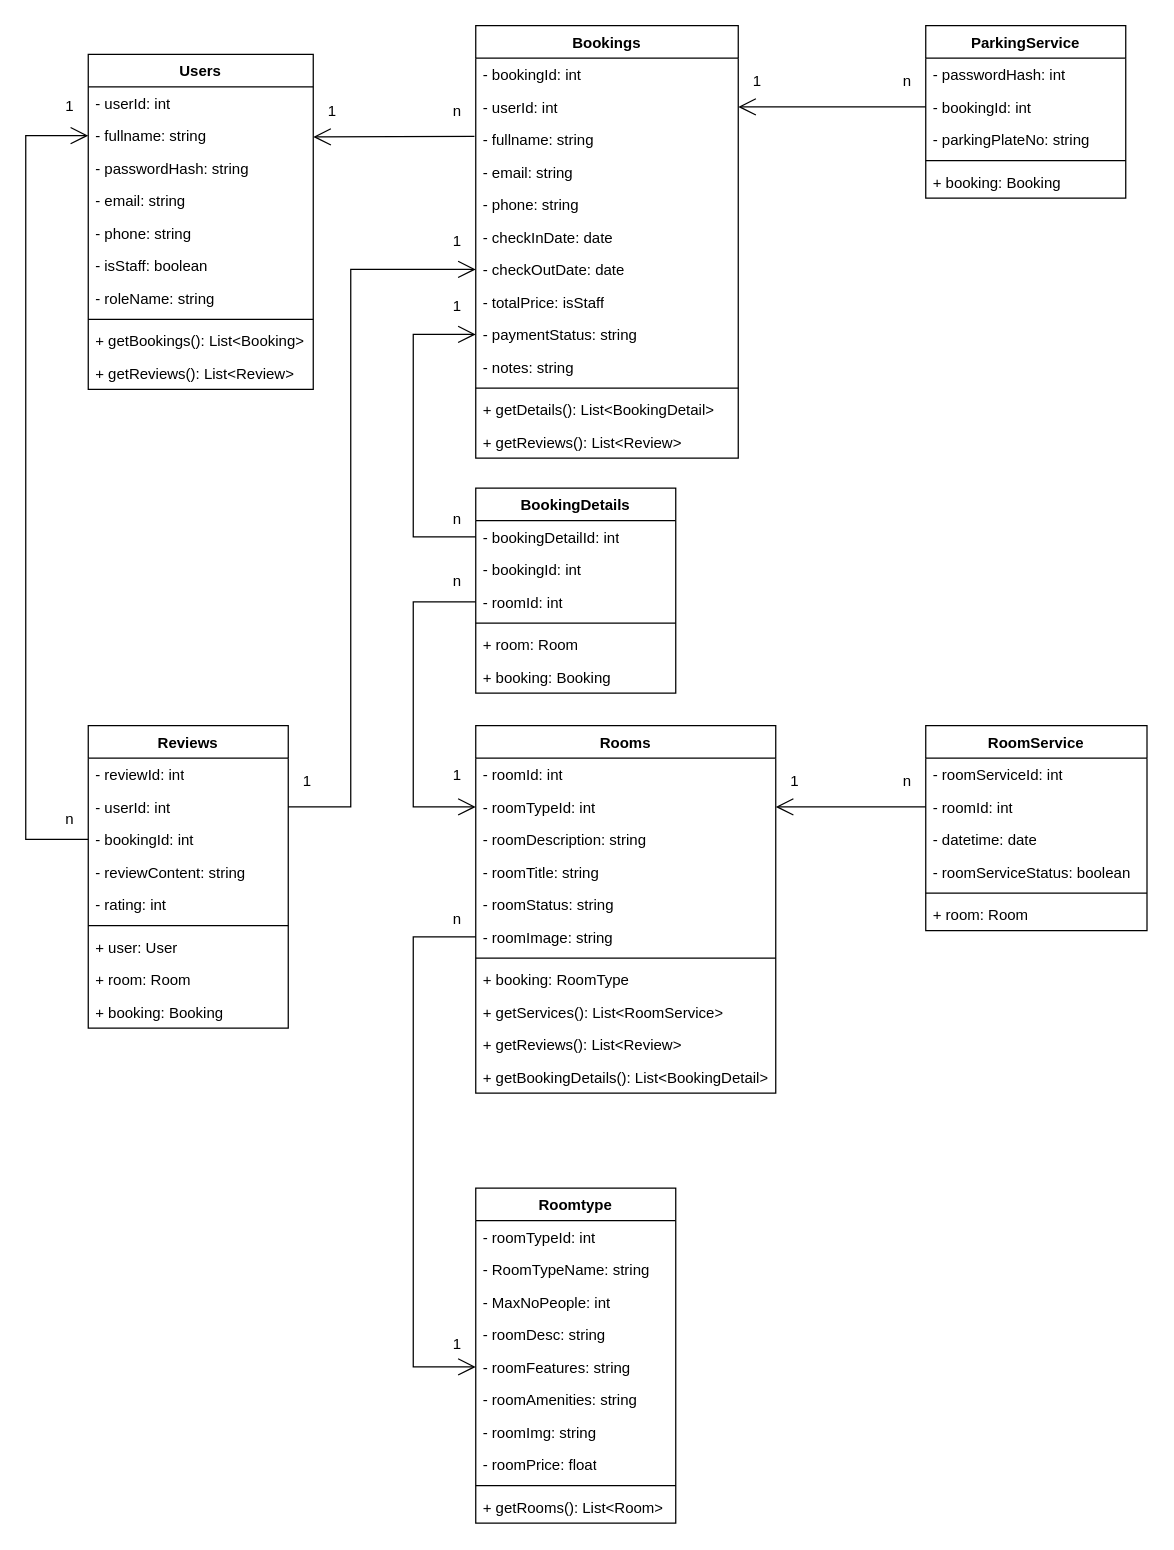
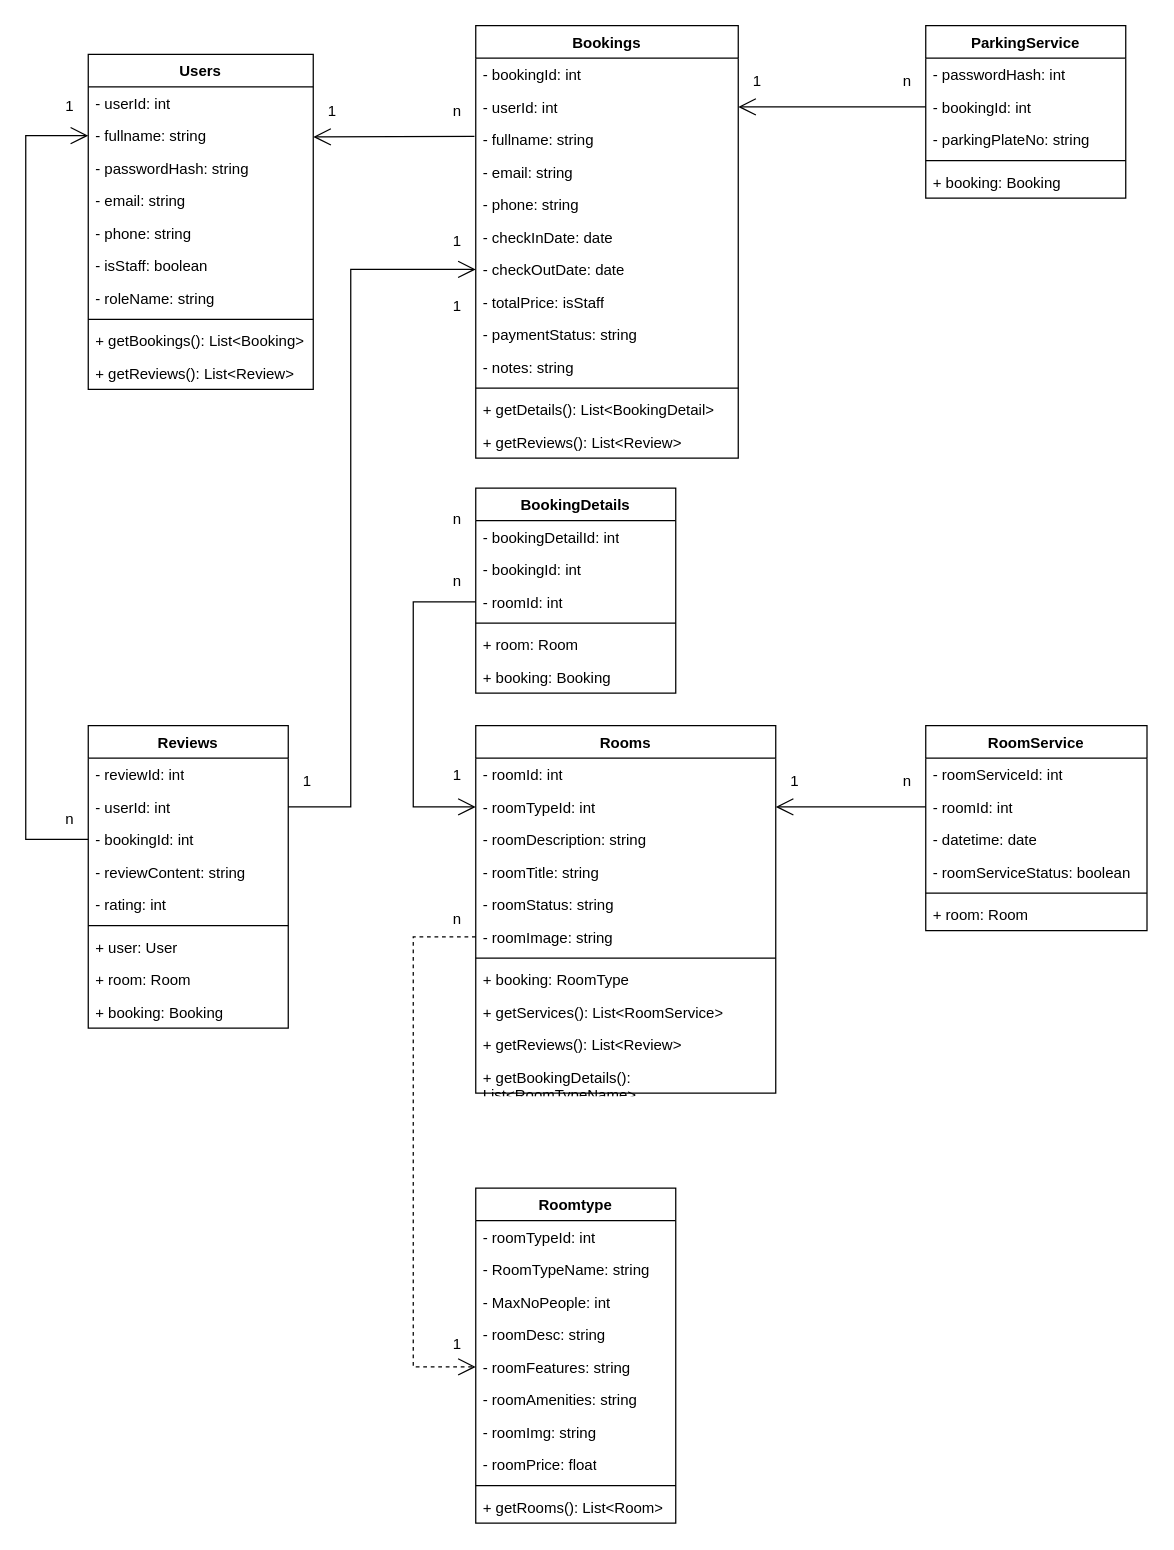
- <mxCell id="83" value="" style="endArrow=open;html=1;endSize=12;startArrow=none;startSize=14;startFill=0;edgeStyle=orthogonalEdgeStyle;rounded=0;exitX=0;exitY=0.5;exitDx=0;exitDy=0;entryX=0;entryY=0.5;entryDx=0;entryDy=0;" parent="1" source="44" target="22" edge="1"><mxGeometry relative="1" as="geometry"><mxPoint x="390" y="135" as="sourcePoint" /><mxPoint x="280" y="135" as="targetPoint" /><Array as="points"><mxPoint x="330" y="429" /><mxPoint x="330" y="267" /></Array></mxGeometry></mxCell>
- <mxCell id="61" value="+ getBookingDetails(): List&amp;lt;BookingDetail&amp;gt;" style="text;strokeColor=none;fillColor=none;align=left;verticalAlign=top;spacingLeft=4;spacingRight=4;overflow=hidden;rotatable=0;points=[[0,0.5],[1,0.5]];portConstraint=eastwest;whiteSpace=wrap;html=1;" parent="50" vertex="1"><mxGeometry y="268" width="240" height="26" as="geometry" /></mxCell>
+ <mxCell id="61" value="+ getBookingDetails(): List&amp;lt;RoomTypeName&amp;gt;" style="text;strokeColor=none;fillColor=none;align=left;verticalAlign=top;spacingLeft=4;spacingRight=4;overflow=hidden;rotatable=0;points=[[0,0.5],[1,0.5]];portConstraint=eastwest;whiteSpace=wrap;html=1;" parent="50" vertex="1"><mxGeometry y="268" width="240" height="26" as="geometry" /></mxCell>
- <mxCell id="87" value="" style="endArrow=open;html=1;endSize=12;startArrow=none;startSize=14;startFill=0;edgeStyle=orthogonalEdgeStyle;rounded=0;exitX=0;exitY=0.5;exitDx=0;exitDy=0;entryX=0;entryY=0.5;entryDx=0;entryDy=0;" parent="1" source="56" target="74" edge="1"><mxGeometry relative="1" as="geometry"><mxPoint x="390" y="849" as="sourcePoint" /><mxPoint x="240" y="849" as="targetPoint" /><Array as="points"><mxPoint x="330" y="749" /><mxPoint x="330" y="1093" /></Array></mxGeometry></mxCell>
+ <mxCell id="87" value="" style="endArrow=open;html=1;endSize=12;startArrow=none;startSize=14;startFill=0;edgeStyle=orthogonalEdgeStyle;rounded=0;exitX=0;exitY=0.5;exitDx=0;exitDy=0;entryX=0;entryY=0.5;entryDx=0;entryDy=0;dashed=1;" parent="1" source="56" target="74" edge="1"><mxGeometry relative="1" as="geometry"><mxPoint x="390" y="849" as="sourcePoint" /><mxPoint x="240" y="849" as="targetPoint" /><Array as="points"><mxPoint x="330" y="749" /><mxPoint x="330" y="1093" /></Array></mxGeometry></mxCell>
